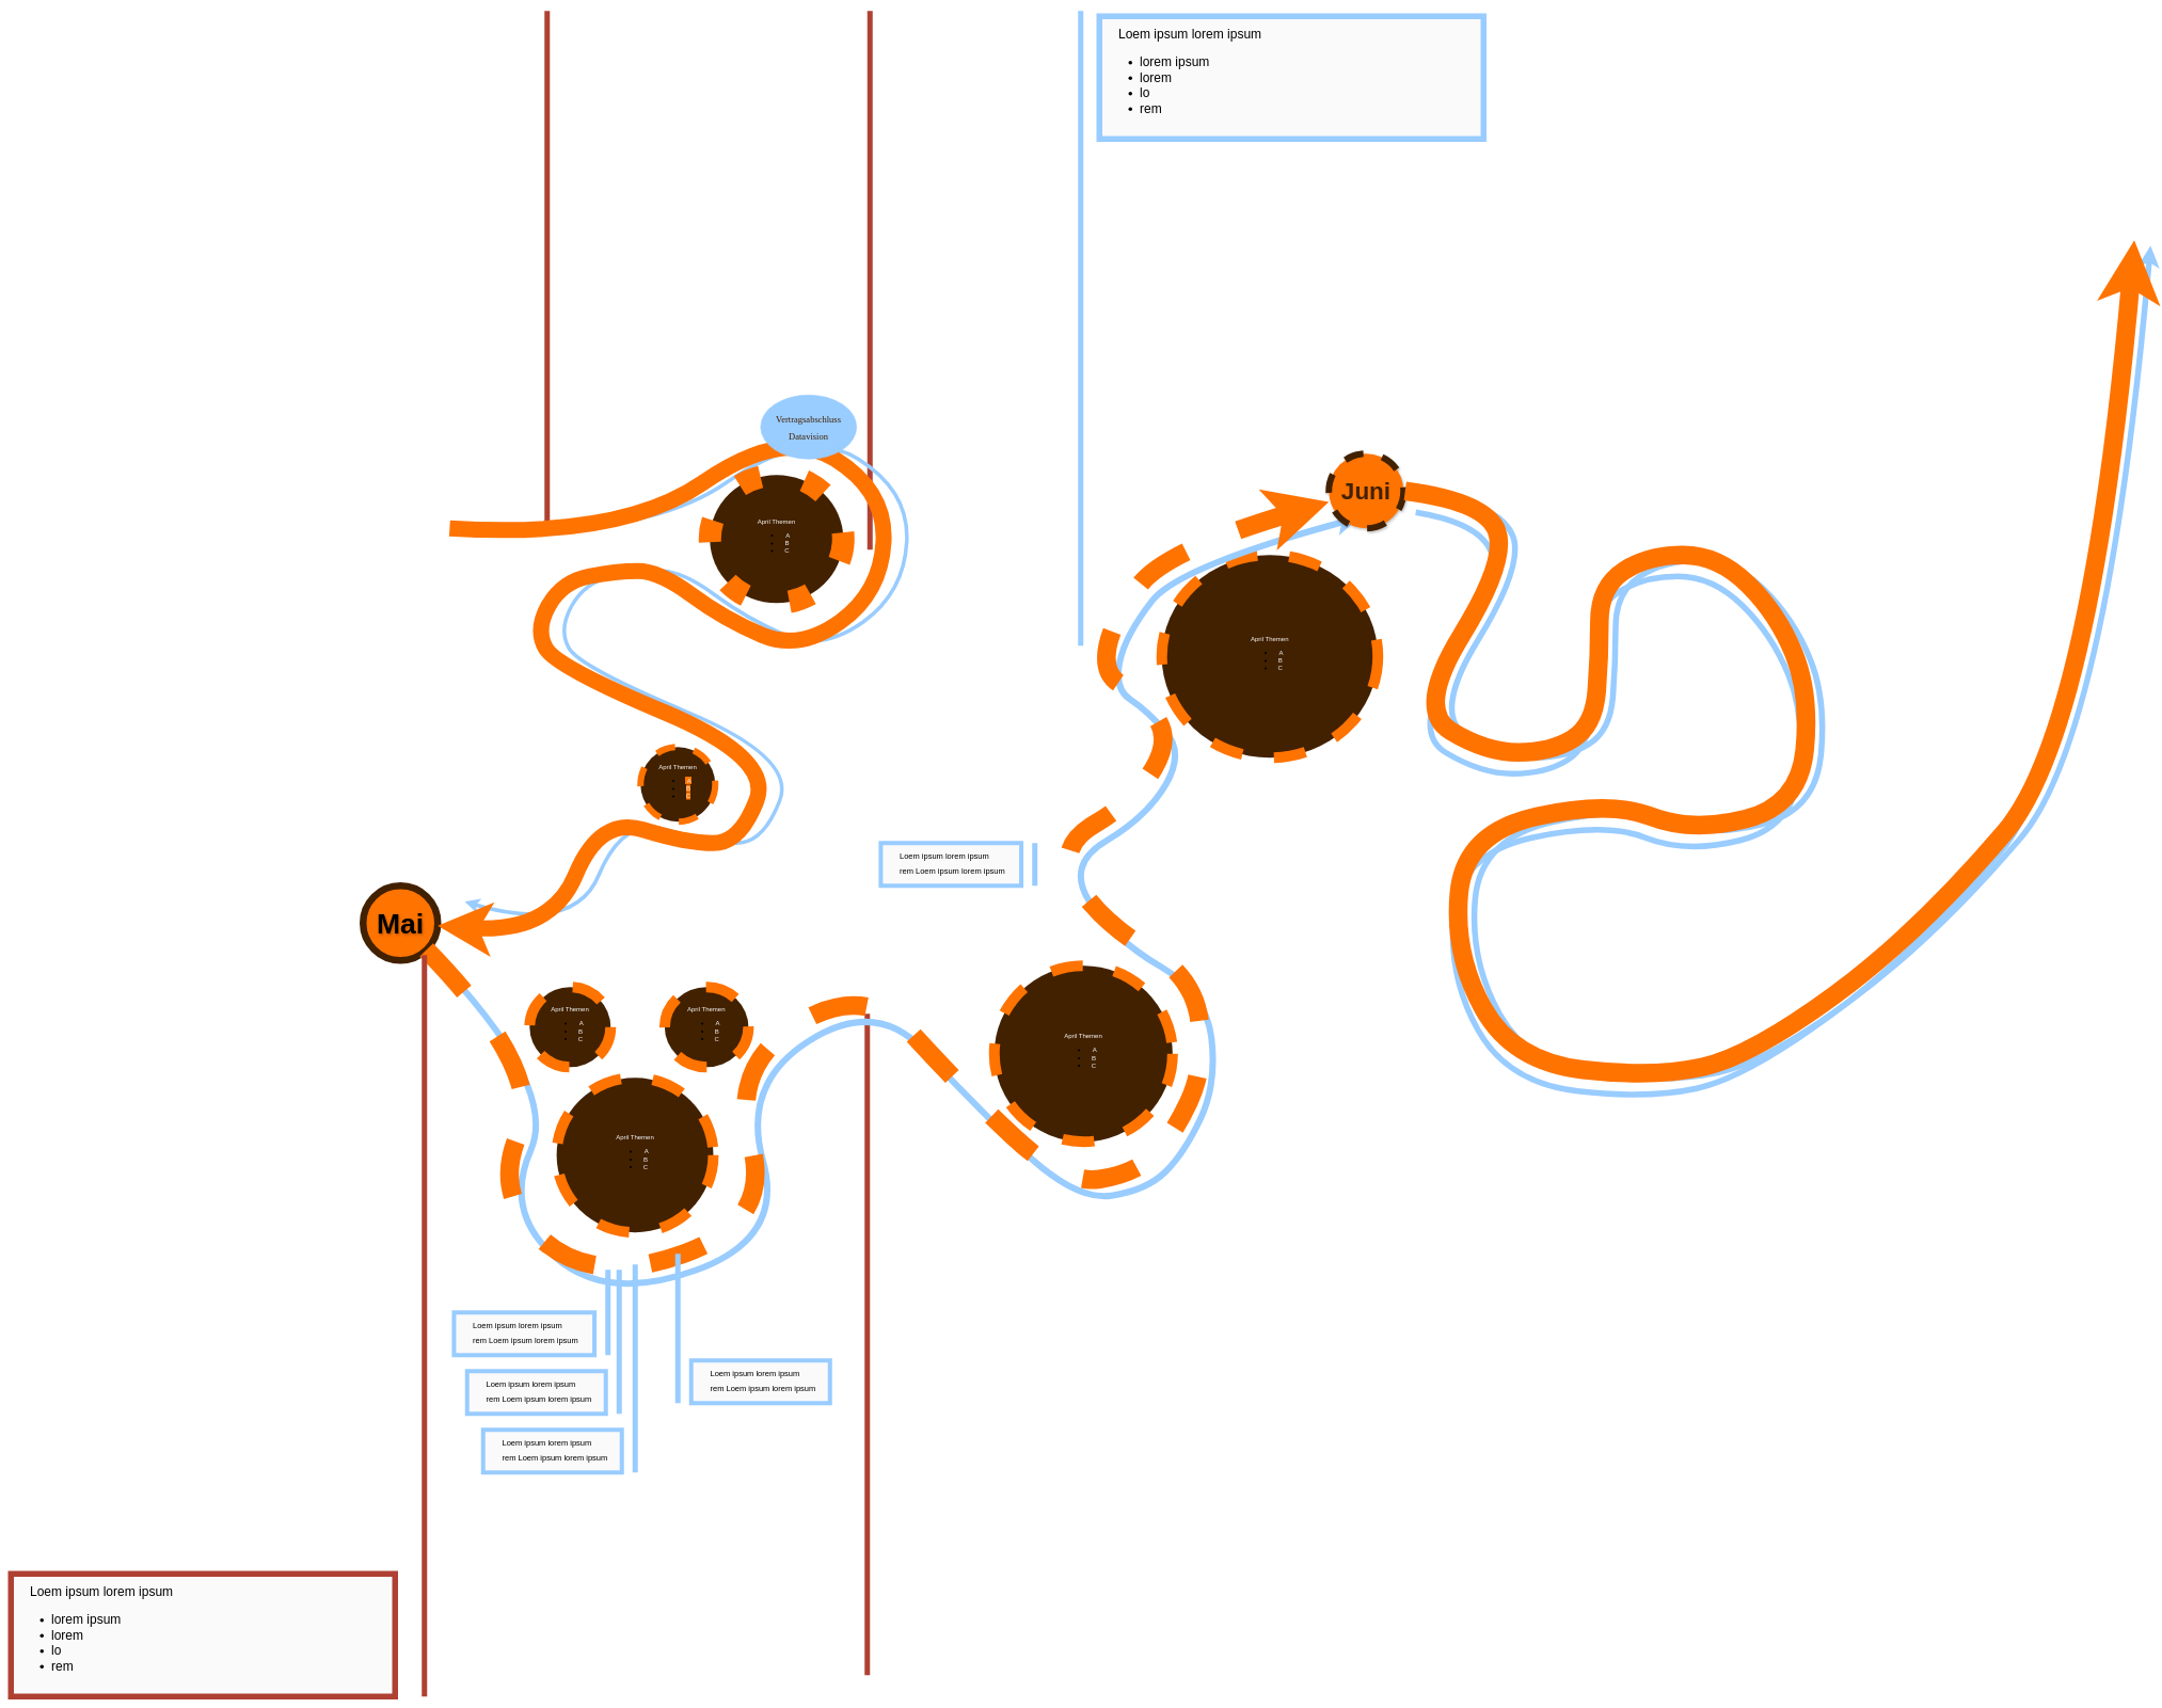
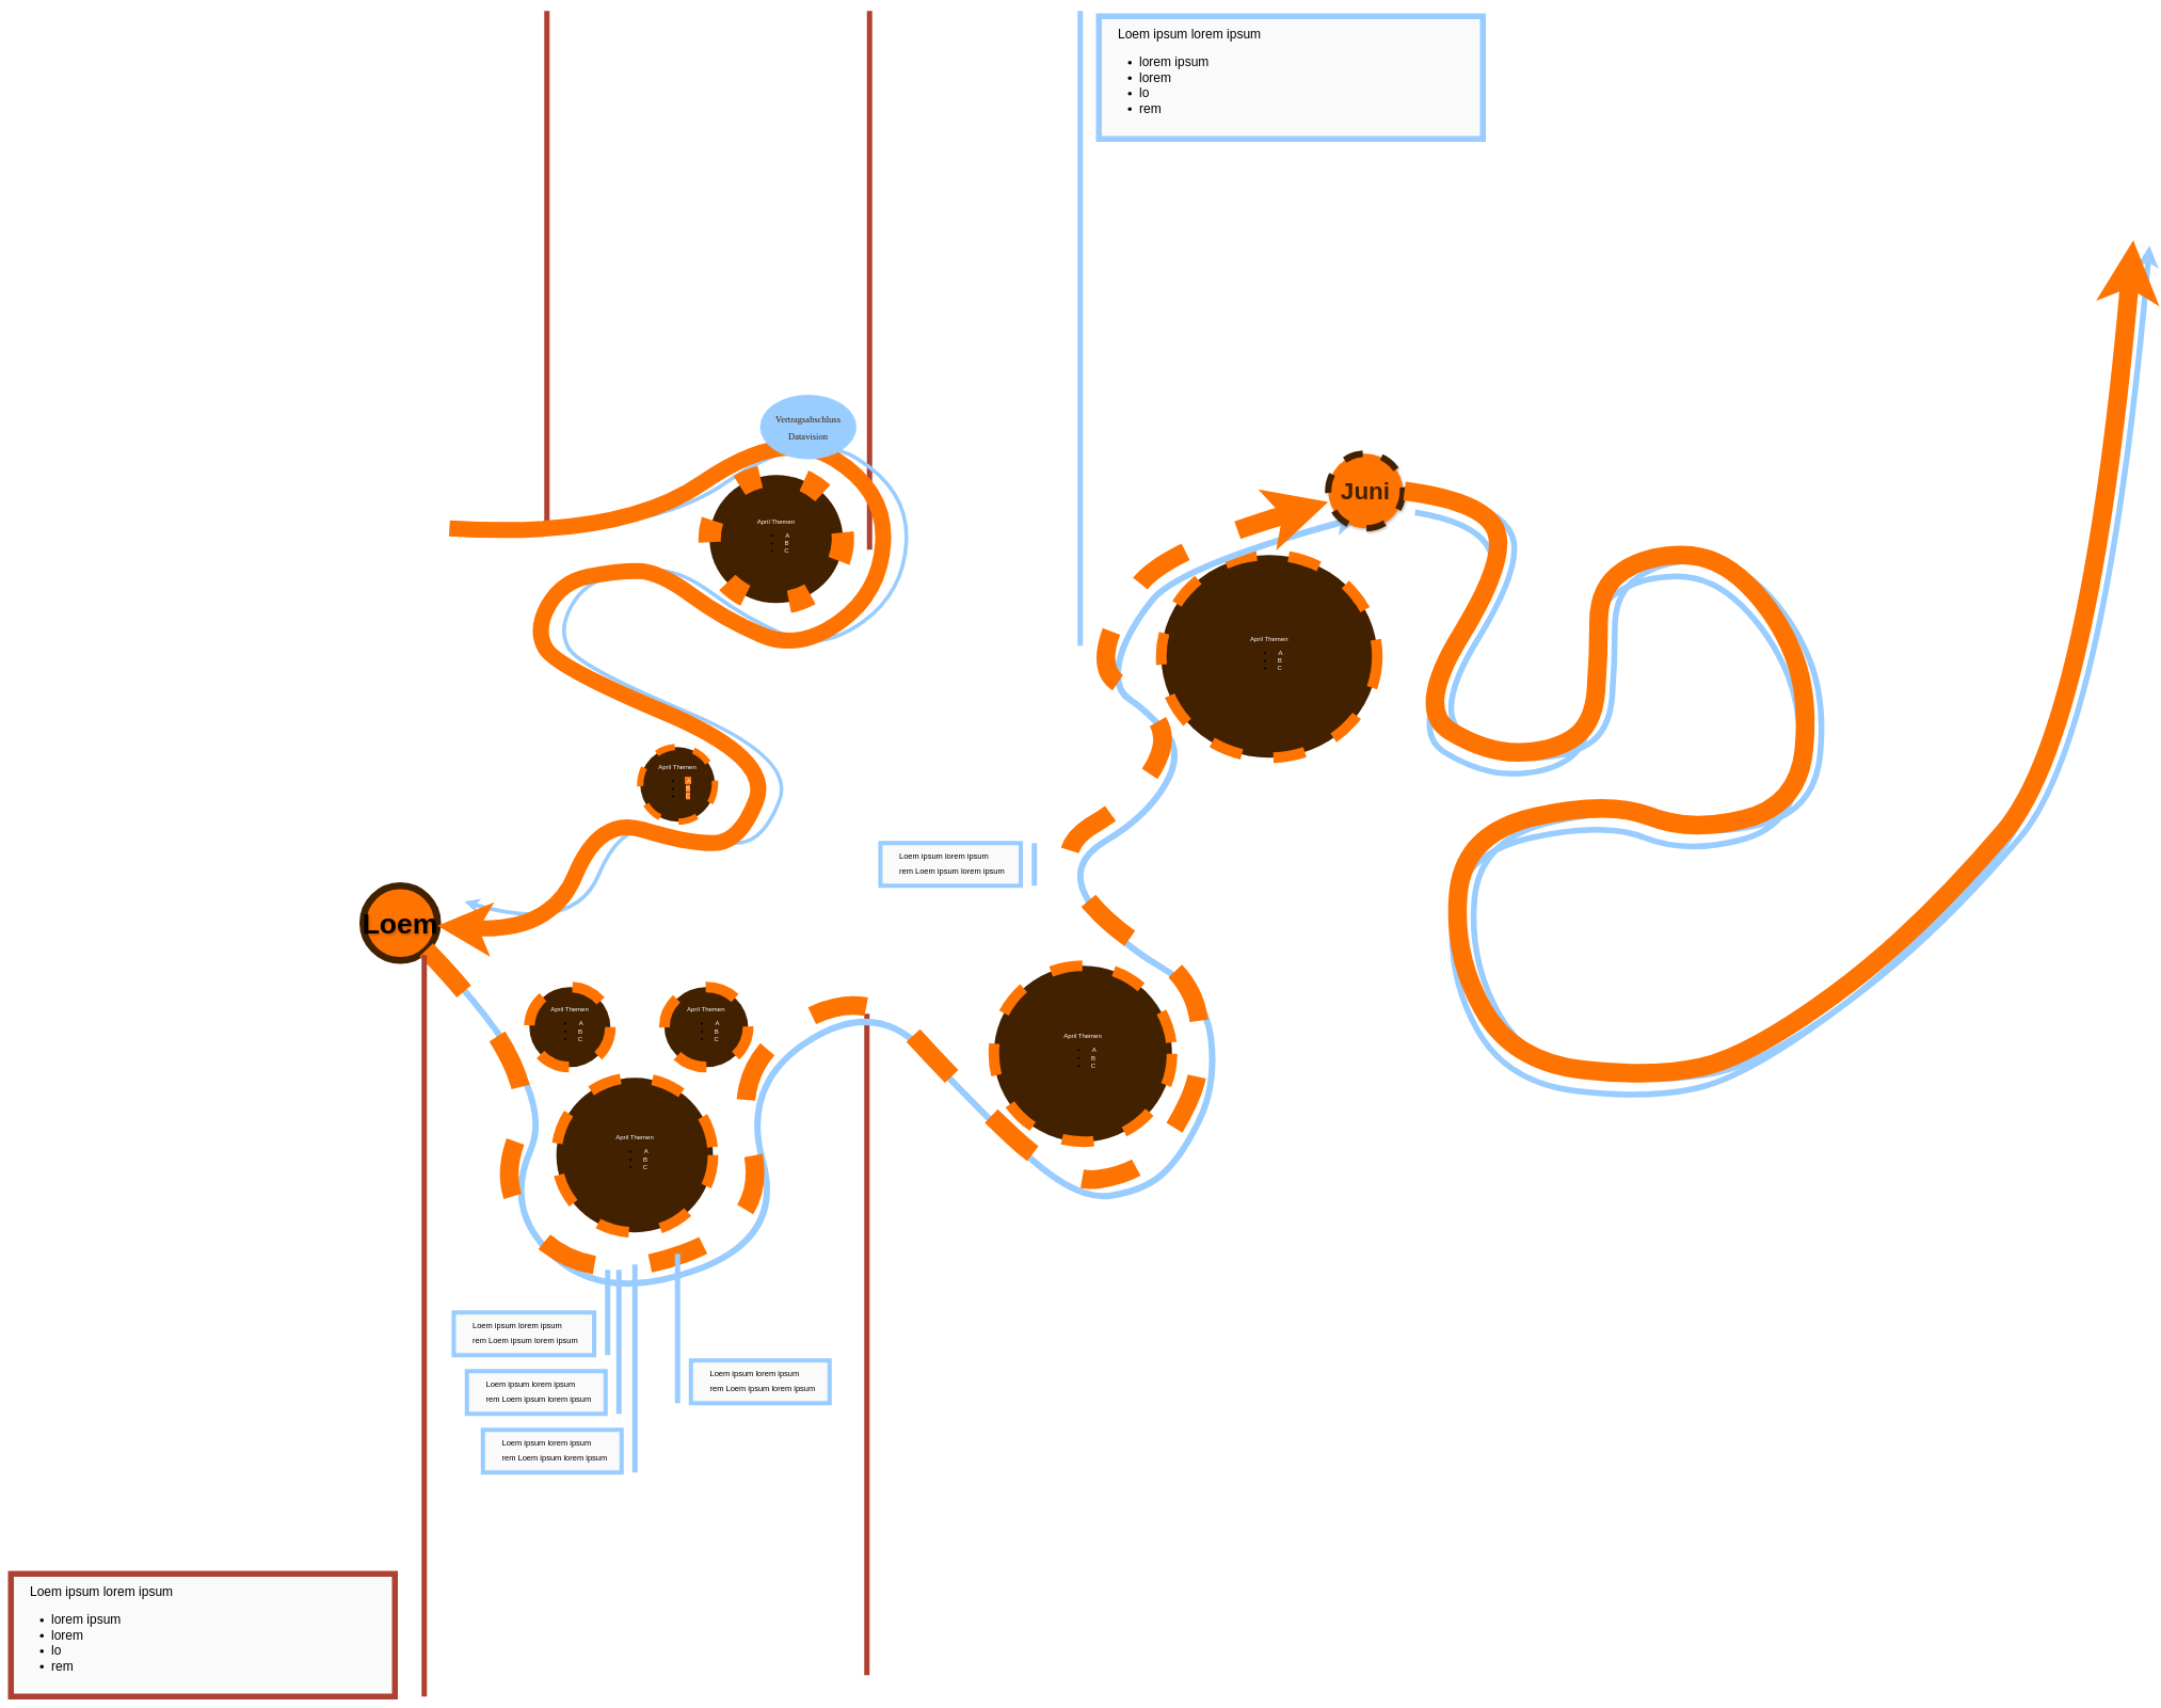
- <mxCell id="18" value="&lt;h1&gt;&lt;font style=&quot;font-size: 53px;&quot;&gt;Mai&lt;/font&gt;&lt;/h1&gt;" style="ellipse;fillColor=#FF7300;fontColor=#000000;strokeColor=#422100;gradientColor=none;shadow=0;labelBorderColor=none;textShadow=1;labelBackgroundColor=none;whiteSpace=wrap;html=1;strokeWidth=13;container=0;movable=0;resizable=0;rotatable=0;deletable=0;editable=0;locked=1;connectable=0;" vertex="1" parent="12"><mxGeometry x="660" y="1640" width="140" height="140" as="geometry" /></mxCell>
+ <mxCell id="18" value="&lt;h1&gt;&lt;font style=&quot;font-size: 53px;&quot;&gt;Loem&lt;/font&gt;&lt;/h1&gt;" style="ellipse;fillColor=#FF7300;fontColor=#000000;strokeColor=#422100;gradientColor=none;shadow=0;labelBorderColor=none;textShadow=1;labelBackgroundColor=none;whiteSpace=wrap;html=1;strokeWidth=13;container=0;movable=0;resizable=0;rotatable=0;deletable=0;editable=0;locked=1;connectable=0;" vertex="1" parent="12"><mxGeometry x="660" y="1640" width="140" height="140" as="geometry" /></mxCell>
